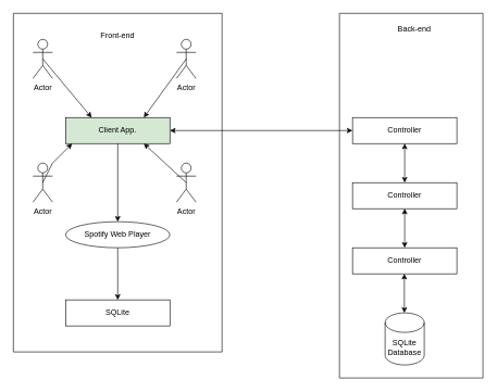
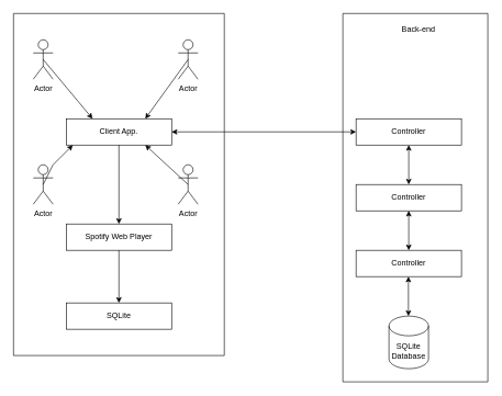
- <mxCell id="31" value="Front-end" style="text;html=1;strokeColor=none;fillColor=none;align=center;verticalAlign=middle;whiteSpace=wrap;rounded=0;" vertex="1" parent="1"><mxGeometry x="105" y="40" width="150" height="30" as="geometry" /></mxCell>
- <mxCell id="2" value="Client App." style="rounded=0;whiteSpace=wrap;html=1;fillColor=#d5e8d4;" vertex="1" parent="1"><mxGeometry x="100" y="180" width="160" height="40" as="geometry" /></mxCell>
+ <mxCell id="2" value="Client App." style="rounded=0;whiteSpace=wrap;html=1;" vertex="1" parent="1"><mxGeometry x="100" y="180" width="160" height="40" as="geometry" /></mxCell>
- <mxCell id="11" value="Spotify Web Player" style="ellipse;whiteSpace=wrap;html=1;" vertex="1" parent="1"><mxGeometry x="100" y="340" width="160" height="40" as="geometry" /></mxCell>
+ <mxCell id="11" value="Spotify Web Player" style="rounded=0;whiteSpace=wrap;html=1;" vertex="1" parent="1"><mxGeometry x="100" y="340" width="160" height="40" as="geometry" /></mxCell>
